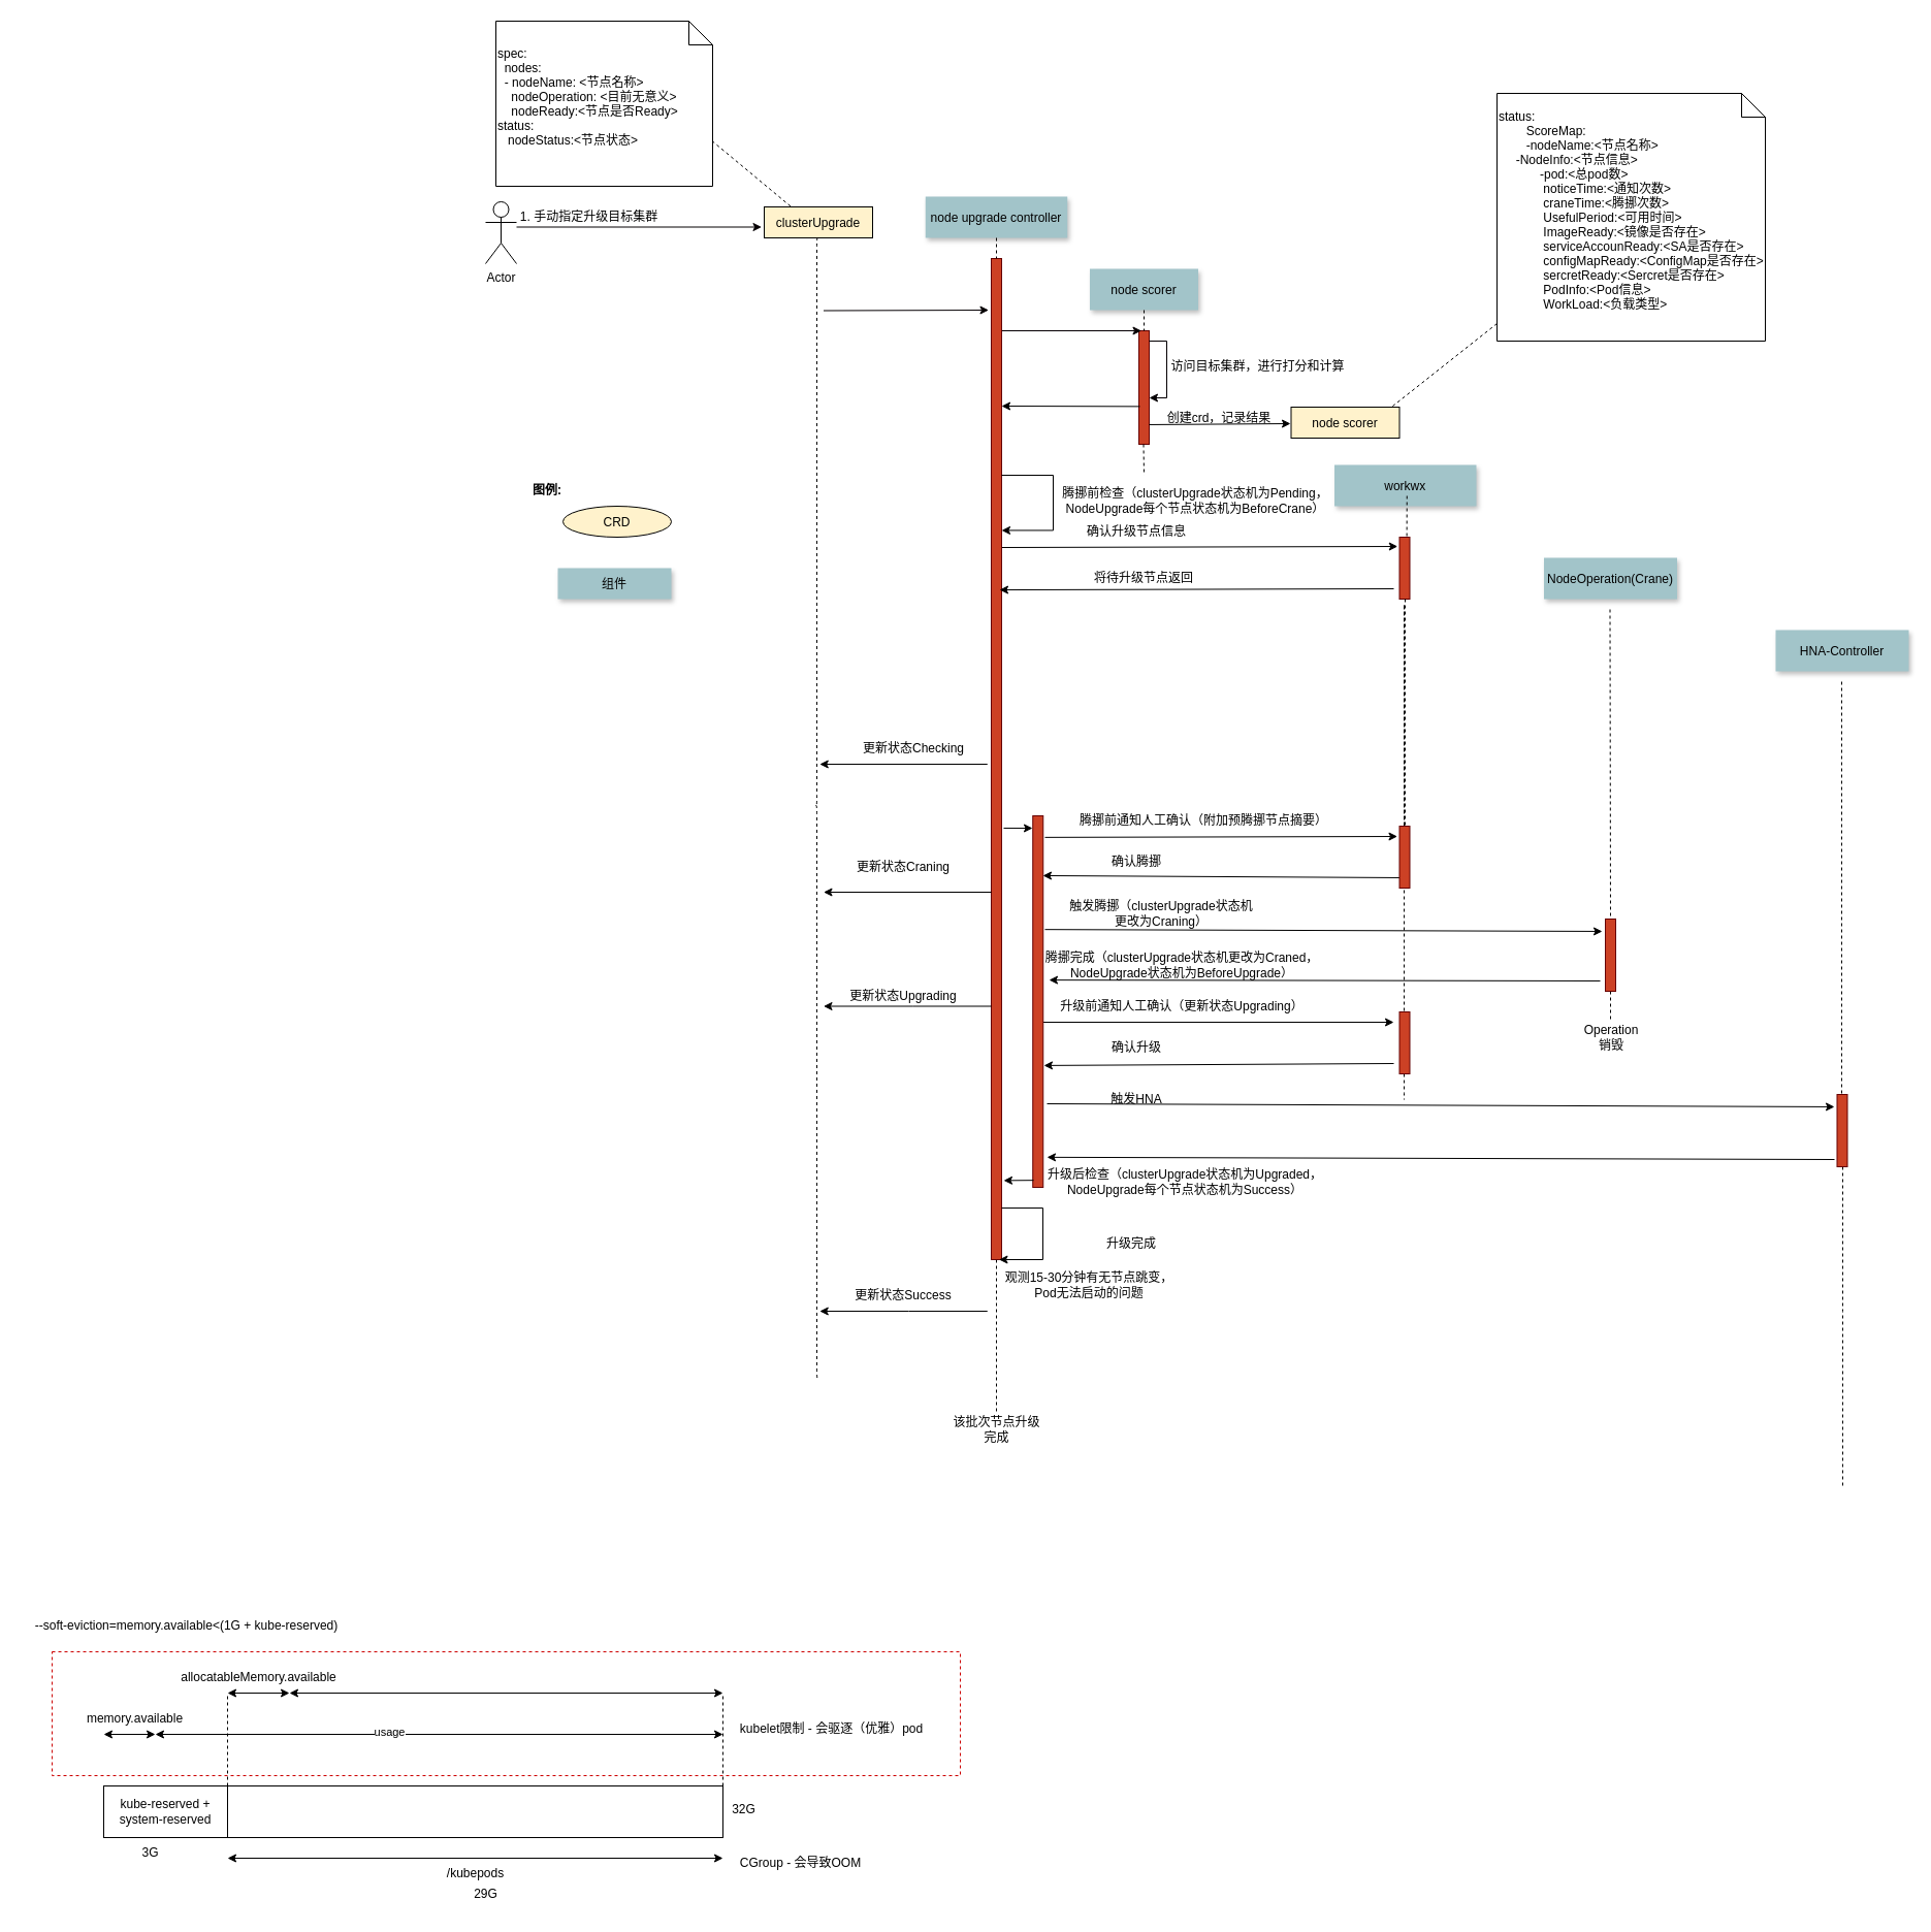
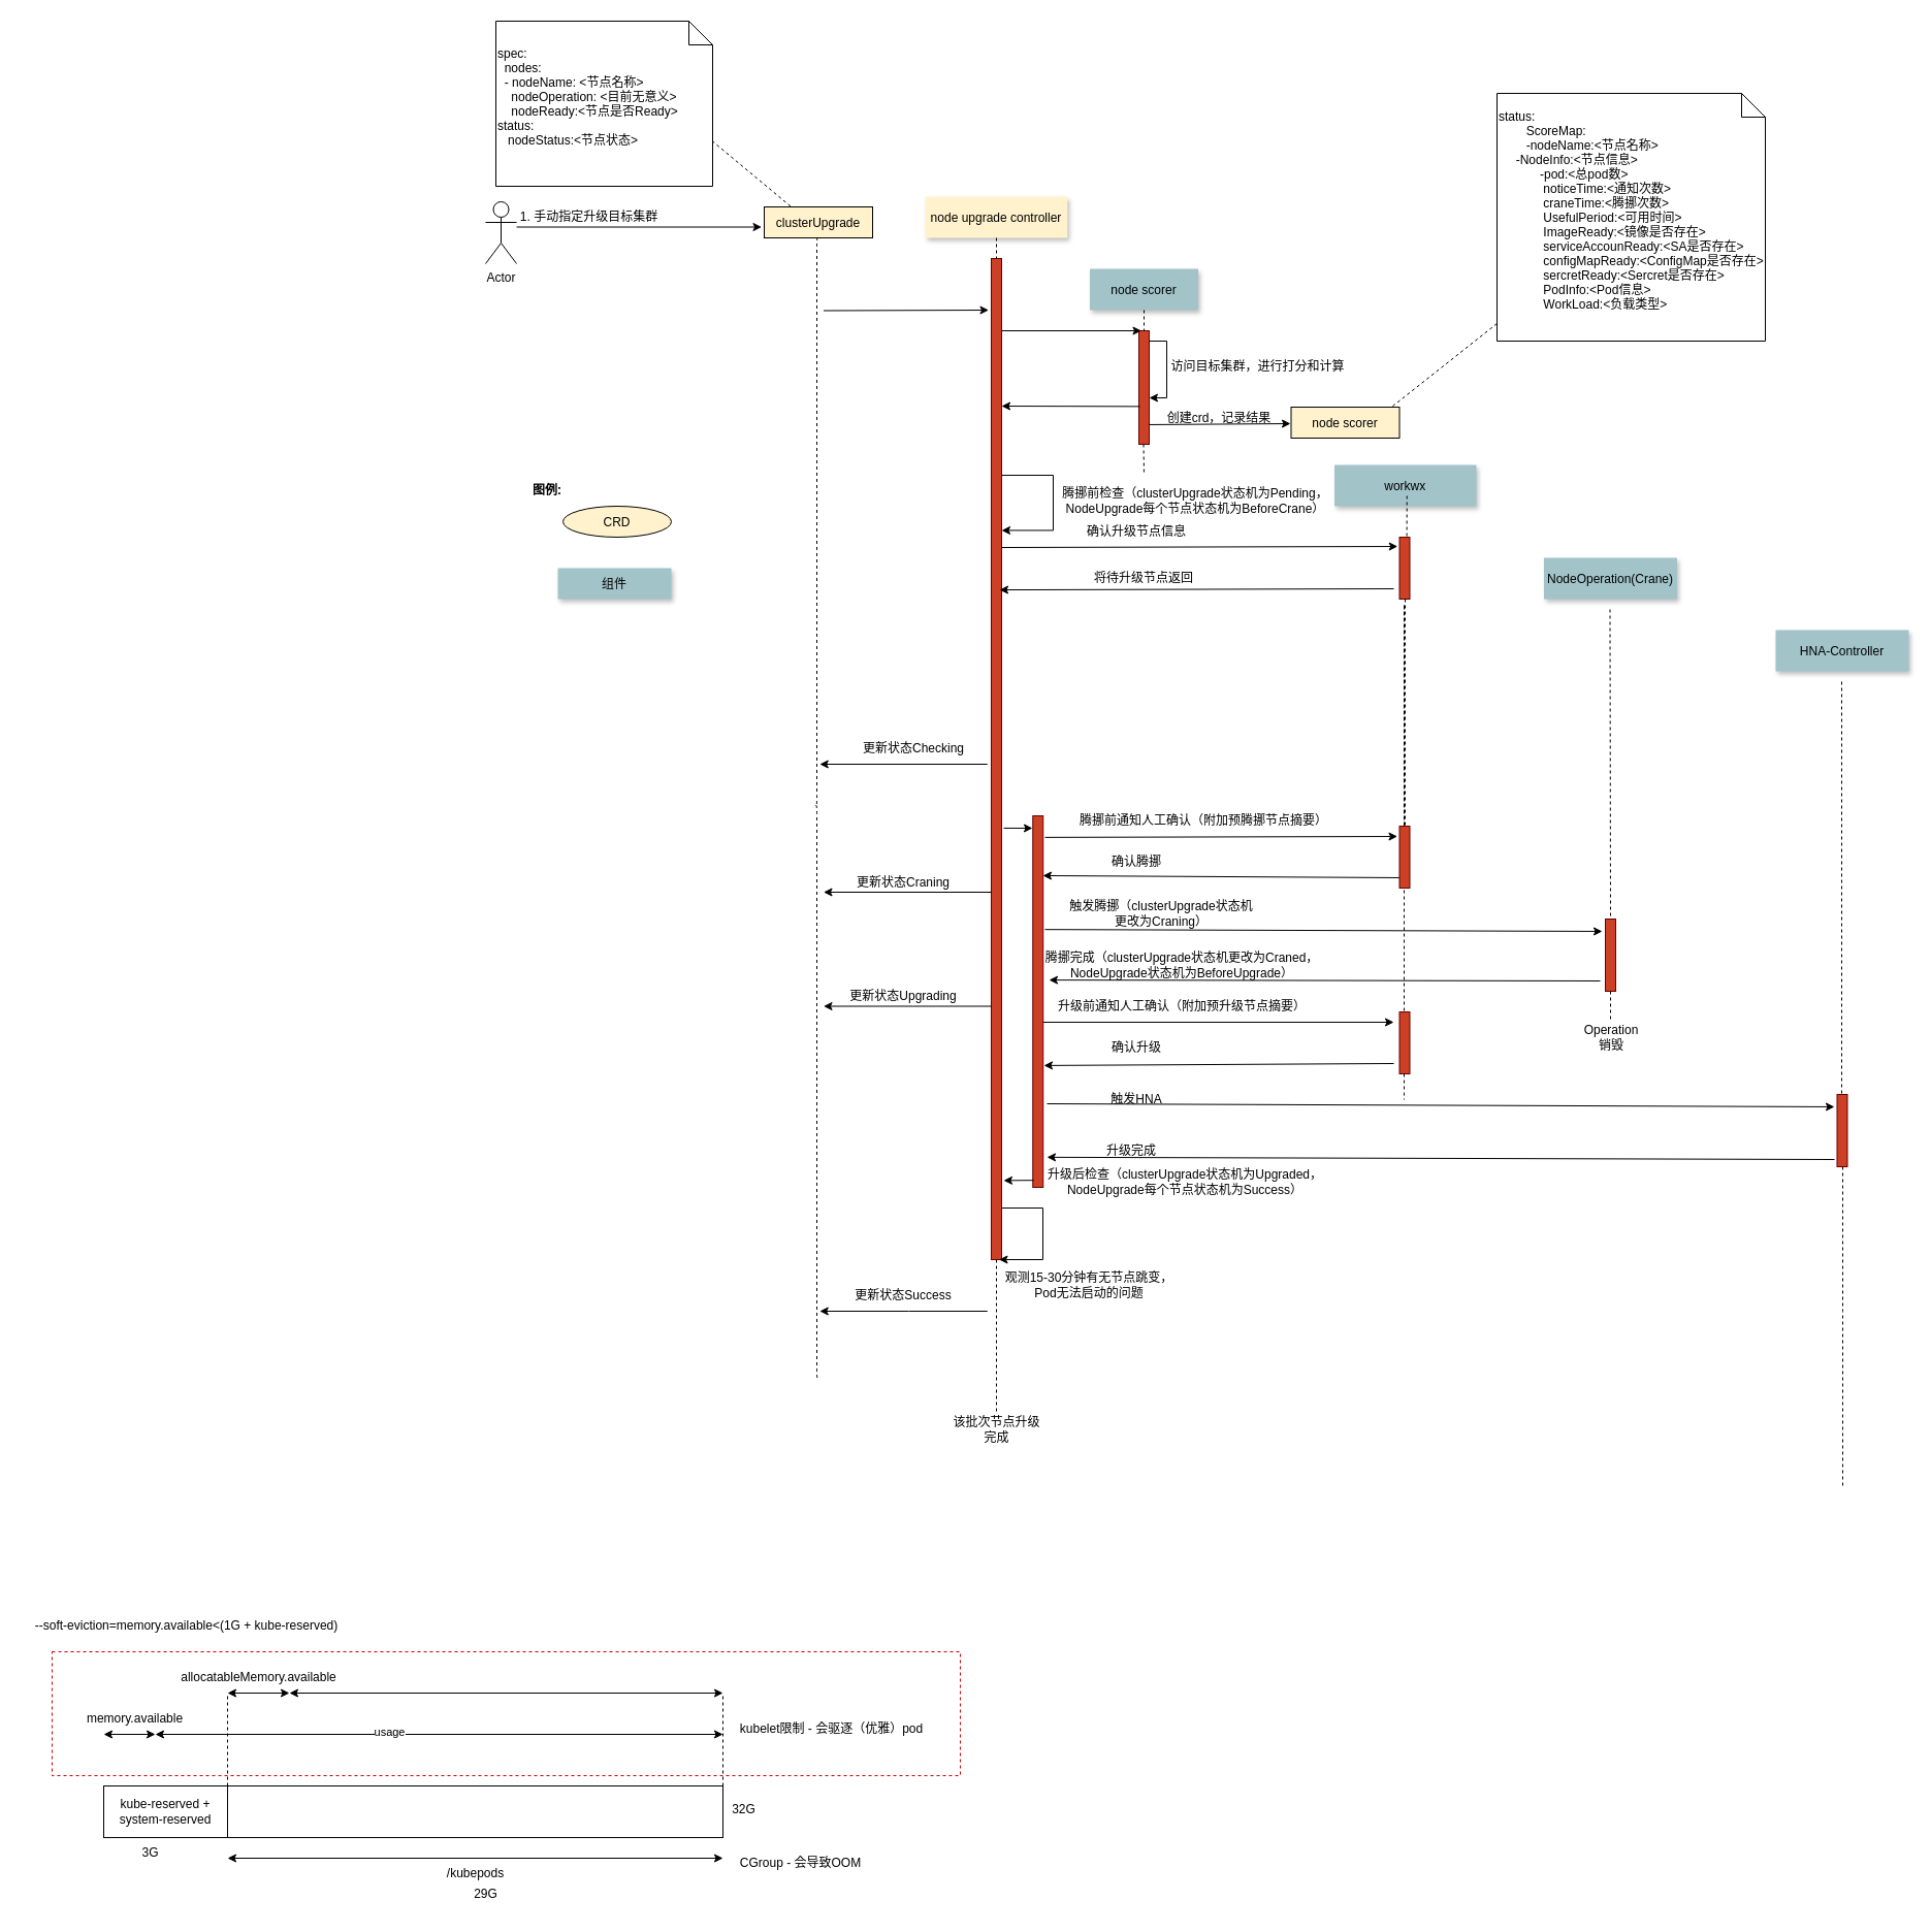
- <mxCell id="4" value="node upgrade controller" style="shadow=1;fillColor=#A2C4C9;strokeColor=none" parent="1" vertex="1"><mxGeometry x="896.25" y="190" width="137.5" height="40" as="geometry" /></mxCell>
+ <mxCell id="4" value="node upgrade controller" style="shadow=1;fillColor=#fff2cc;strokeColor=none;" parent="1" vertex="1"><mxGeometry x="896.25" y="190" width="137.5" height="40" as="geometry" /></mxCell>
- <mxCell id="75" value="更新状态Craning" style="text;html=1;strokeColor=none;fillColor=none;align=center;verticalAlign=middle;whiteSpace=wrap;rounded=0;" parent="1" vertex="1"><mxGeometry x="820" y="825" width="110" height="30" as="geometry" /></mxCell>
+ <mxCell id="75" value="更新状态Craning" style="text;html=1;strokeColor=none;fillColor=none;align=center;verticalAlign=middle;whiteSpace=wrap;rounded=0;" parent="1" vertex="1"><mxGeometry x="820" y="840" width="110" height="30" as="geometry" /></mxCell>
- <mxCell id="42" value="升级前通知人工确认（更新状态Upgrading）" style="text;html=1;strokeColor=none;fillColor=none;align=center;verticalAlign=middle;whiteSpace=wrap;rounded=0;" parent="1" vertex="1"><mxGeometry x="1010.25" y="960" width="269.5" height="30" as="geometry" /></mxCell>
+ <mxCell id="42" value="升级前通知人工确认（附加预升级节点摘要）" style="text;html=1;strokeColor=none;fillColor=none;align=center;verticalAlign=middle;whiteSpace=wrap;rounded=0;" parent="1" vertex="1"><mxGeometry x="1010.25" y="960" width="269.5" height="30" as="geometry" /></mxCell>
- <mxCell id="46" value="升级完成" style="text;html=1;strokeColor=none;fillColor=none;align=center;verticalAlign=middle;whiteSpace=wrap;rounded=0;" parent="1" vertex="1"><mxGeometry x="1066" y="1190" width="60" height="30" as="geometry" /></mxCell>
+ <mxCell id="46" value="升级完成" style="text;html=1;strokeColor=none;fillColor=none;align=center;verticalAlign=middle;whiteSpace=wrap;rounded=0;" parent="1" vertex="1"><mxGeometry x="1066" y="1100" width="60" height="30" as="geometry" /></mxCell>
